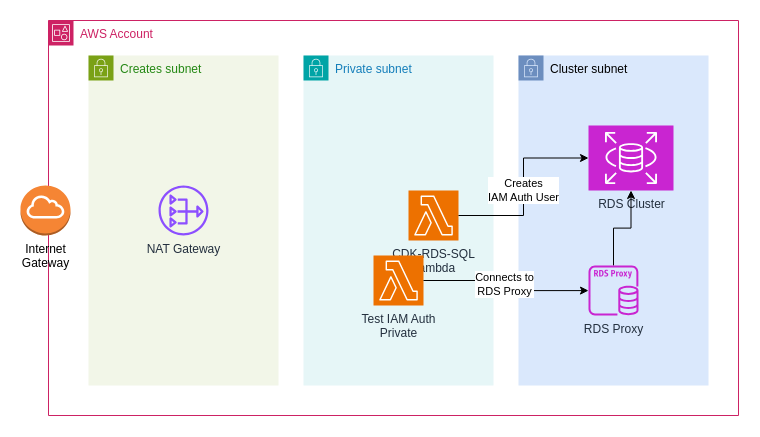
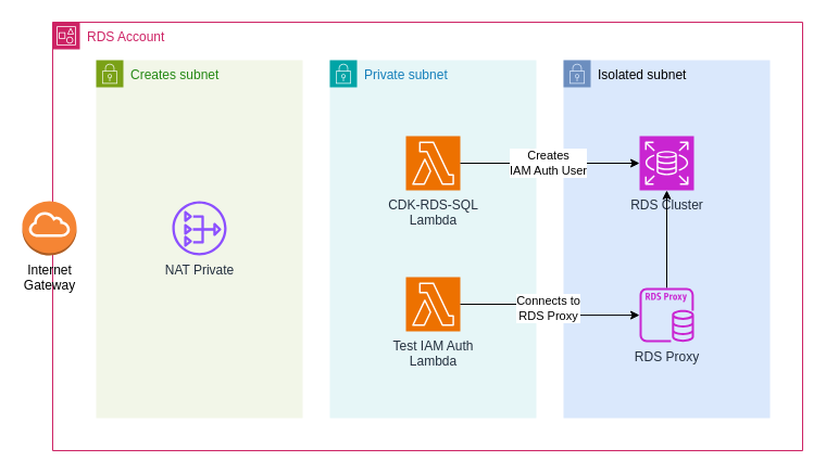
- <mxCell id="15" value="AWS Account" style="points=[[0,0],[0.25,0],[0.5,0],[0.75,0],[1,0],[1,0.25],[1,0.5],[1,0.75],[1,1],[0.75,1],[0.5,1],[0.25,1],[0,1],[0,0.75],[0,0.5],[0,0.25]];outlineConnect=0;gradientColor=none;html=1;whiteSpace=wrap;fontSize=12;fontStyle=0;container=1;pointerEvents=0;collapsible=0;recursiveResize=0;shape=mxgraph.aws4.group;grIcon=mxgraph.aws4.group_account;strokeColor=#CD2264;fillColor=none;verticalAlign=top;align=left;spacingLeft=30;fontColor=#CD2264;dashed=0;" vertex="1" parent="1"><mxGeometry x="48" y="20" width="690" height="395" as="geometry" /></mxCell>
+ <mxCell id="15" value="RDS Account" style="points=[[0,0],[0.25,0],[0.5,0],[0.75,0],[1,0],[1,0.25],[1,0.5],[1,0.75],[1,1],[0.75,1],[0.5,1],[0.25,1],[0,1],[0,0.75],[0,0.5],[0,0.25]];outlineConnect=0;gradientColor=none;html=1;whiteSpace=wrap;fontSize=12;fontStyle=0;container=1;pointerEvents=0;collapsible=0;recursiveResize=0;shape=mxgraph.aws4.group;grIcon=mxgraph.aws4.group_account;strokeColor=#CD2264;fillColor=none;verticalAlign=top;align=left;spacingLeft=30;fontColor=#CD2264;dashed=0;" vertex="1" parent="1"><mxGeometry x="48" y="20" width="690" height="395" as="geometry" /></mxCell>
- <mxCell id="7" value="Cluster subnet" style="points=[[0,0],[0.25,0],[0.5,0],[0.75,0],[1,0],[1,0.25],[1,0.5],[1,0.75],[1,1],[0.75,1],[0.5,1],[0.25,1],[0,1],[0,0.75],[0,0.5],[0,0.25]];outlineConnect=0;html=1;whiteSpace=wrap;fontSize=12;fontStyle=0;container=1;pointerEvents=0;collapsible=0;recursiveResize=0;shape=mxgraph.aws4.group;grIcon=mxgraph.aws4.group_security_group;grStroke=0;strokeColor=#6c8ebf;fillColor=#dae8fc;verticalAlign=top;align=left;spacingLeft=30;dashed=0;" vertex="1" parent="1"><mxGeometry x="518" y="55" width="190" height="330" as="geometry" /></mxCell>
+ <mxCell id="7" value="Isolated subnet" style="points=[[0,0],[0.25,0],[0.5,0],[0.75,0],[1,0],[1,0.25],[1,0.5],[1,0.75],[1,1],[0.75,1],[0.5,1],[0.25,1],[0,1],[0,0.75],[0,0.5],[0,0.25]];outlineConnect=0;html=1;whiteSpace=wrap;fontSize=12;fontStyle=0;container=1;pointerEvents=0;collapsible=0;recursiveResize=0;shape=mxgraph.aws4.group;grIcon=mxgraph.aws4.group_security_group;grStroke=0;strokeColor=#6c8ebf;fillColor=#dae8fc;verticalAlign=top;align=left;spacingLeft=30;dashed=0;" vertex="1" parent="1"><mxGeometry x="518" y="55" width="190" height="330" as="geometry" /></mxCell>
- <mxCell id="8" value="RDS Cluster" style="sketch=0;points=[[0,0,0],[0.25,0,0],[0.5,0,0],[0.75,0,0],[1,0,0],[0,1,0],[0.25,1,0],[0.5,1,0],[0.75,1,0],[1,1,0],[0,0.25,0],[0,0.5,0],[0,0.75,0],[1,0.25,0],[1,0.5,0],[1,0.75,0]];outlineConnect=0;fontColor=#232F3E;fillColor=#C925D1;strokeColor=#ffffff;dashed=0;verticalLabelPosition=bottom;verticalAlign=top;align=center;html=1;fontSize=12;fontStyle=0;aspect=fixed;shape=mxgraph.aws4.resourceIcon;resIcon=mxgraph.aws4.rds;" vertex="1" parent="7"><mxGeometry x="70" y="70" width="85" height="65" as="geometry" /></mxCell>
+ <mxCell id="8" value="RDS Cluster" style="sketch=0;points=[[0,0,0],[0.25,0,0],[0.5,0,0],[0.75,0,0],[1,0,0],[0,1,0],[0.25,1,0],[0.5,1,0],[0.75,1,0],[1,1,0],[0,0.25,0],[0,0.5,0],[0,0.75,0],[1,0.25,0],[1,0.5,0],[1,0.75,0]];outlineConnect=0;fontColor=#232F3E;fillColor=#C925D1;strokeColor=#ffffff;dashed=0;verticalLabelPosition=bottom;verticalAlign=top;align=center;html=1;fontSize=12;fontStyle=0;aspect=fixed;shape=mxgraph.aws4.resourceIcon;resIcon=mxgraph.aws4.rds;" vertex="1" parent="7"><mxGeometry x="70" y="70" width="50" height="50" as="geometry" /></mxCell>
- <mxCell id="3" value="CDK-RDS-SQL&lt;div&gt;Lambda&lt;/div&gt;" style="sketch=0;points=[[0,0,0],[0.25,0,0],[0.5,0,0],[0.75,0,0],[1,0,0],[0,1,0],[0.25,1,0],[0.5,1,0],[0.75,1,0],[1,1,0],[0,0.25,0],[0,0.5,0],[0,0.75,0],[1,0.25,0],[1,0.5,0],[1,0.75,0]];outlineConnect=0;fontColor=#232F3E;fillColor=#ED7100;strokeColor=#ffffff;dashed=0;verticalLabelPosition=bottom;verticalAlign=top;align=center;html=1;fontSize=12;fontStyle=0;aspect=fixed;shape=mxgraph.aws4.resourceIcon;resIcon=mxgraph.aws4.lambda;" vertex="1" parent="2"><mxGeometry x="105" y="135" width="50" height="50" as="geometry" /></mxCell>
+ <mxCell id="3" value="CDK-RDS-SQL&lt;div&gt;Lambda&lt;/div&gt;" style="sketch=0;points=[[0,0,0],[0.25,0,0],[0.5,0,0],[0.75,0,0],[1,0,0],[0,1,0],[0.25,1,0],[0.5,1,0],[0.75,1,0],[1,1,0],[0,0.25,0],[0,0.5,0],[0,0.75,0],[1,0.25,0],[1,0.5,0],[1,0.75,0]];outlineConnect=0;fontColor=#232F3E;fillColor=#ED7100;strokeColor=#ffffff;dashed=0;verticalLabelPosition=bottom;verticalAlign=top;align=center;html=1;fontSize=12;fontStyle=0;aspect=fixed;shape=mxgraph.aws4.resourceIcon;resIcon=mxgraph.aws4.lambda;" vertex="1" parent="2"><mxGeometry x="70" y="70" width="50" height="50" as="geometry" /></mxCell>
- <mxCell id="6" value="NAT Gateway" style="sketch=0;outlineConnect=0;fontColor=#232F3E;gradientColor=none;fillColor=#8C4FFF;strokeColor=none;dashed=0;verticalLabelPosition=bottom;verticalAlign=top;align=center;html=1;fontSize=12;fontStyle=0;aspect=fixed;pointerEvents=1;shape=mxgraph.aws4.nat_gateway;" vertex="1" parent="5"><mxGeometry x="70" y="130" width="50" height="50" as="geometry" /></mxCell>
+ <mxCell id="6" value="NAT Private" style="sketch=0;outlineConnect=0;fontColor=#232F3E;gradientColor=none;fillColor=#8C4FFF;strokeColor=none;dashed=0;verticalLabelPosition=bottom;verticalAlign=top;align=center;html=1;fontSize=12;fontStyle=0;aspect=fixed;pointerEvents=1;shape=mxgraph.aws4.nat_gateway;" vertex="1" parent="5"><mxGeometry x="70" y="130" width="50" height="50" as="geometry" /></mxCell>
- <mxCell id="4" value="Test IAM Auth&lt;div&gt;Private&lt;/div&gt;" style="sketch=0;points=[[0,0,0],[0.25,0,0],[0.5,0,0],[0.75,0,0],[1,0,0],[0,1,0],[0.25,1,0],[0.5,1,0],[0.75,1,0],[1,1,0],[0,0.25,0],[0,0.5,0],[0,0.75,0],[1,0.25,0],[1,0.5,0],[1,0.75,0]];outlineConnect=0;fontColor=#232F3E;fillColor=#ED7100;strokeColor=#ffffff;dashed=0;verticalLabelPosition=bottom;verticalAlign=top;align=center;html=1;fontSize=12;fontStyle=0;aspect=fixed;shape=mxgraph.aws4.resourceIcon;resIcon=mxgraph.aws4.lambda;" vertex="1" parent="2"><mxGeometry x="70" y="200" width="50" height="50" as="geometry" /></mxCell>
+ <mxCell id="4" value="Test IAM Auth&lt;div&gt;Lambda&lt;/div&gt;" style="sketch=0;points=[[0,0,0],[0.25,0,0],[0.5,0,0],[0.75,0,0],[1,0,0],[0,1,0],[0.25,1,0],[0.5,1,0],[0.75,1,0],[1,1,0],[0,0.25,0],[0,0.5,0],[0,0.75,0],[1,0.25,0],[1,0.5,0],[1,0.75,0]];outlineConnect=0;fontColor=#232F3E;fillColor=#ED7100;strokeColor=#ffffff;dashed=0;verticalLabelPosition=bottom;verticalAlign=top;align=center;html=1;fontSize=12;fontStyle=0;aspect=fixed;shape=mxgraph.aws4.resourceIcon;resIcon=mxgraph.aws4.lambda;" vertex="1" parent="2"><mxGeometry x="70" y="200" width="50" height="50" as="geometry" /></mxCell>
